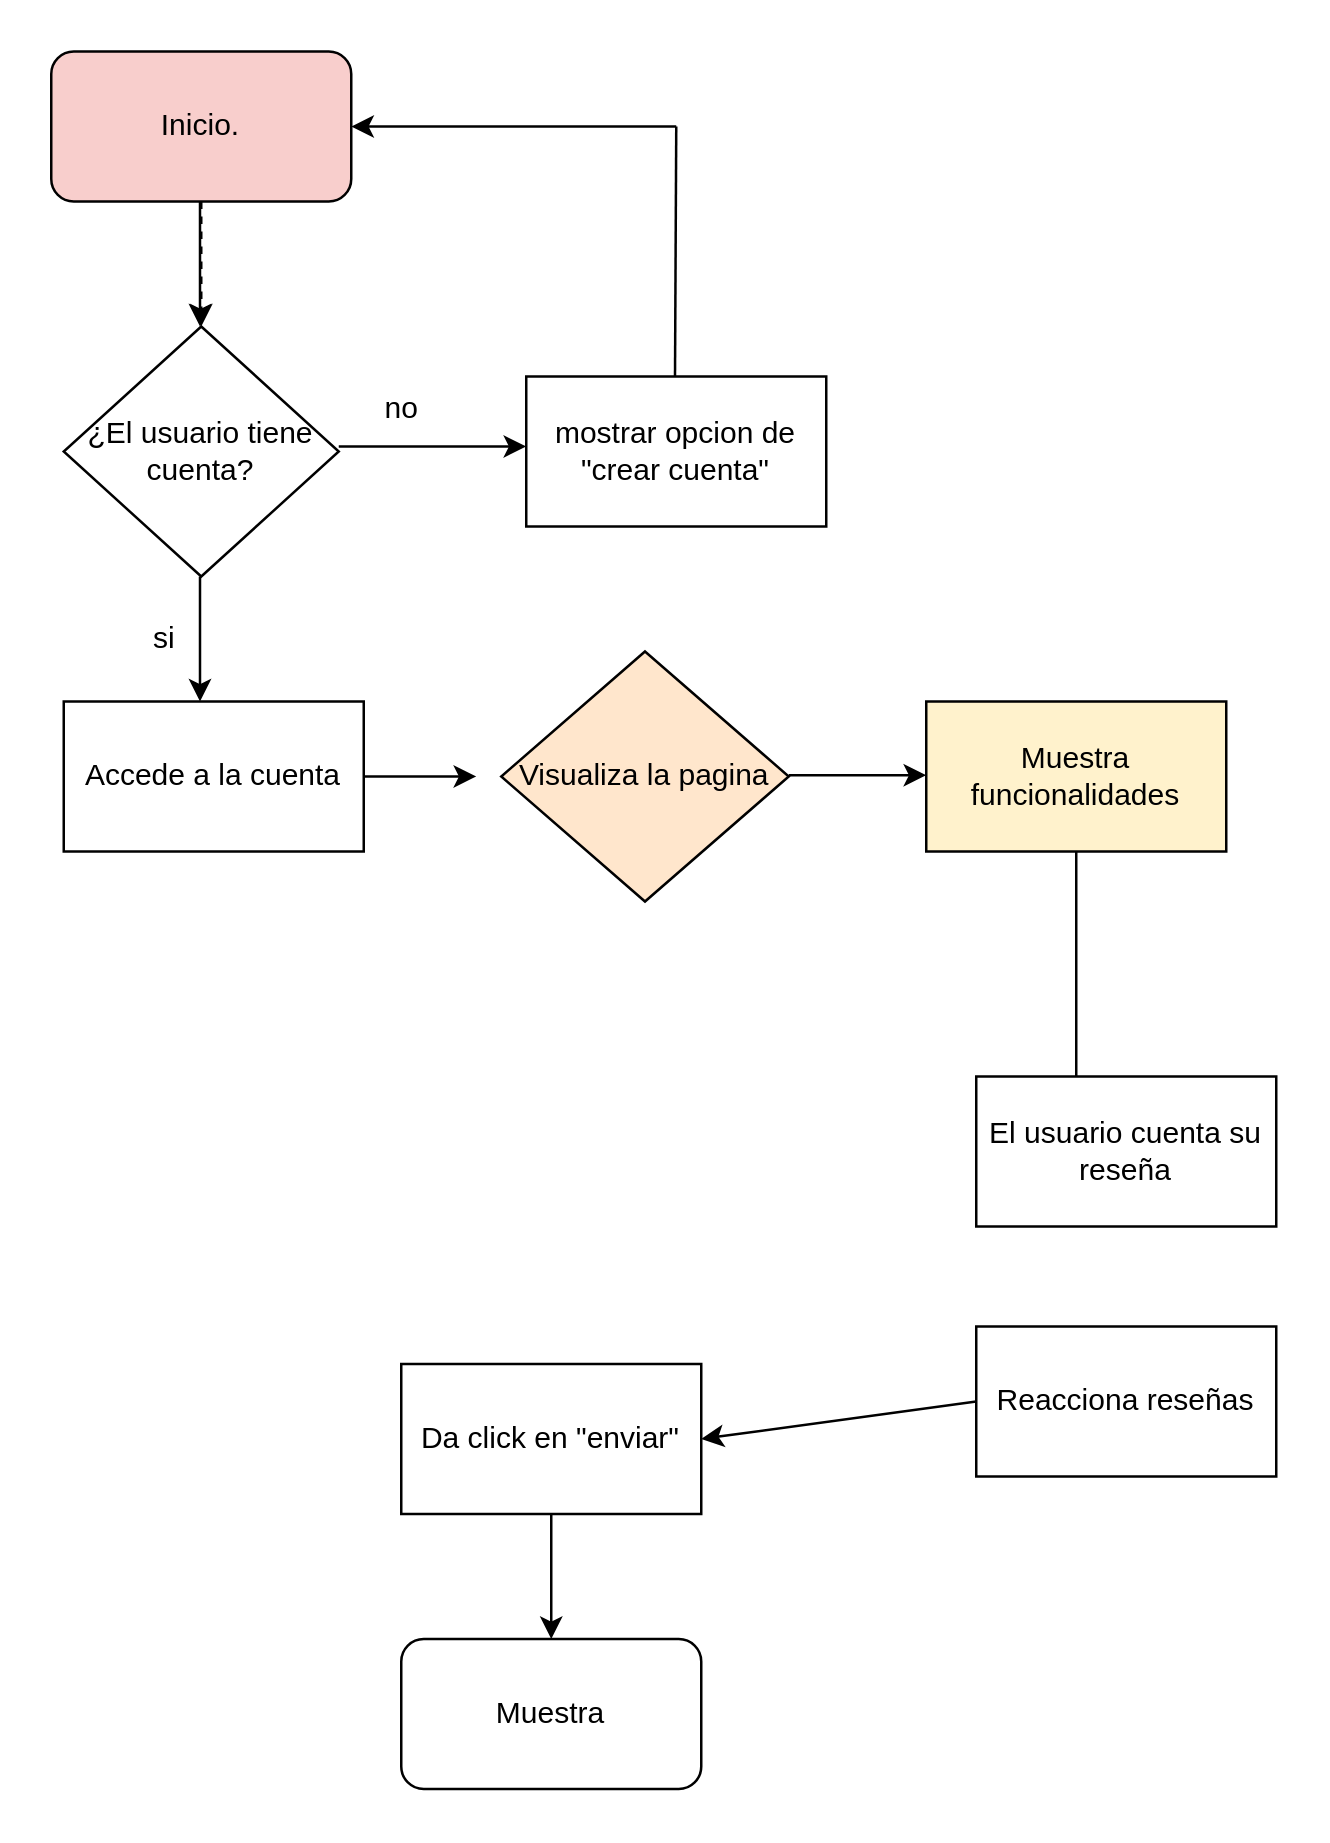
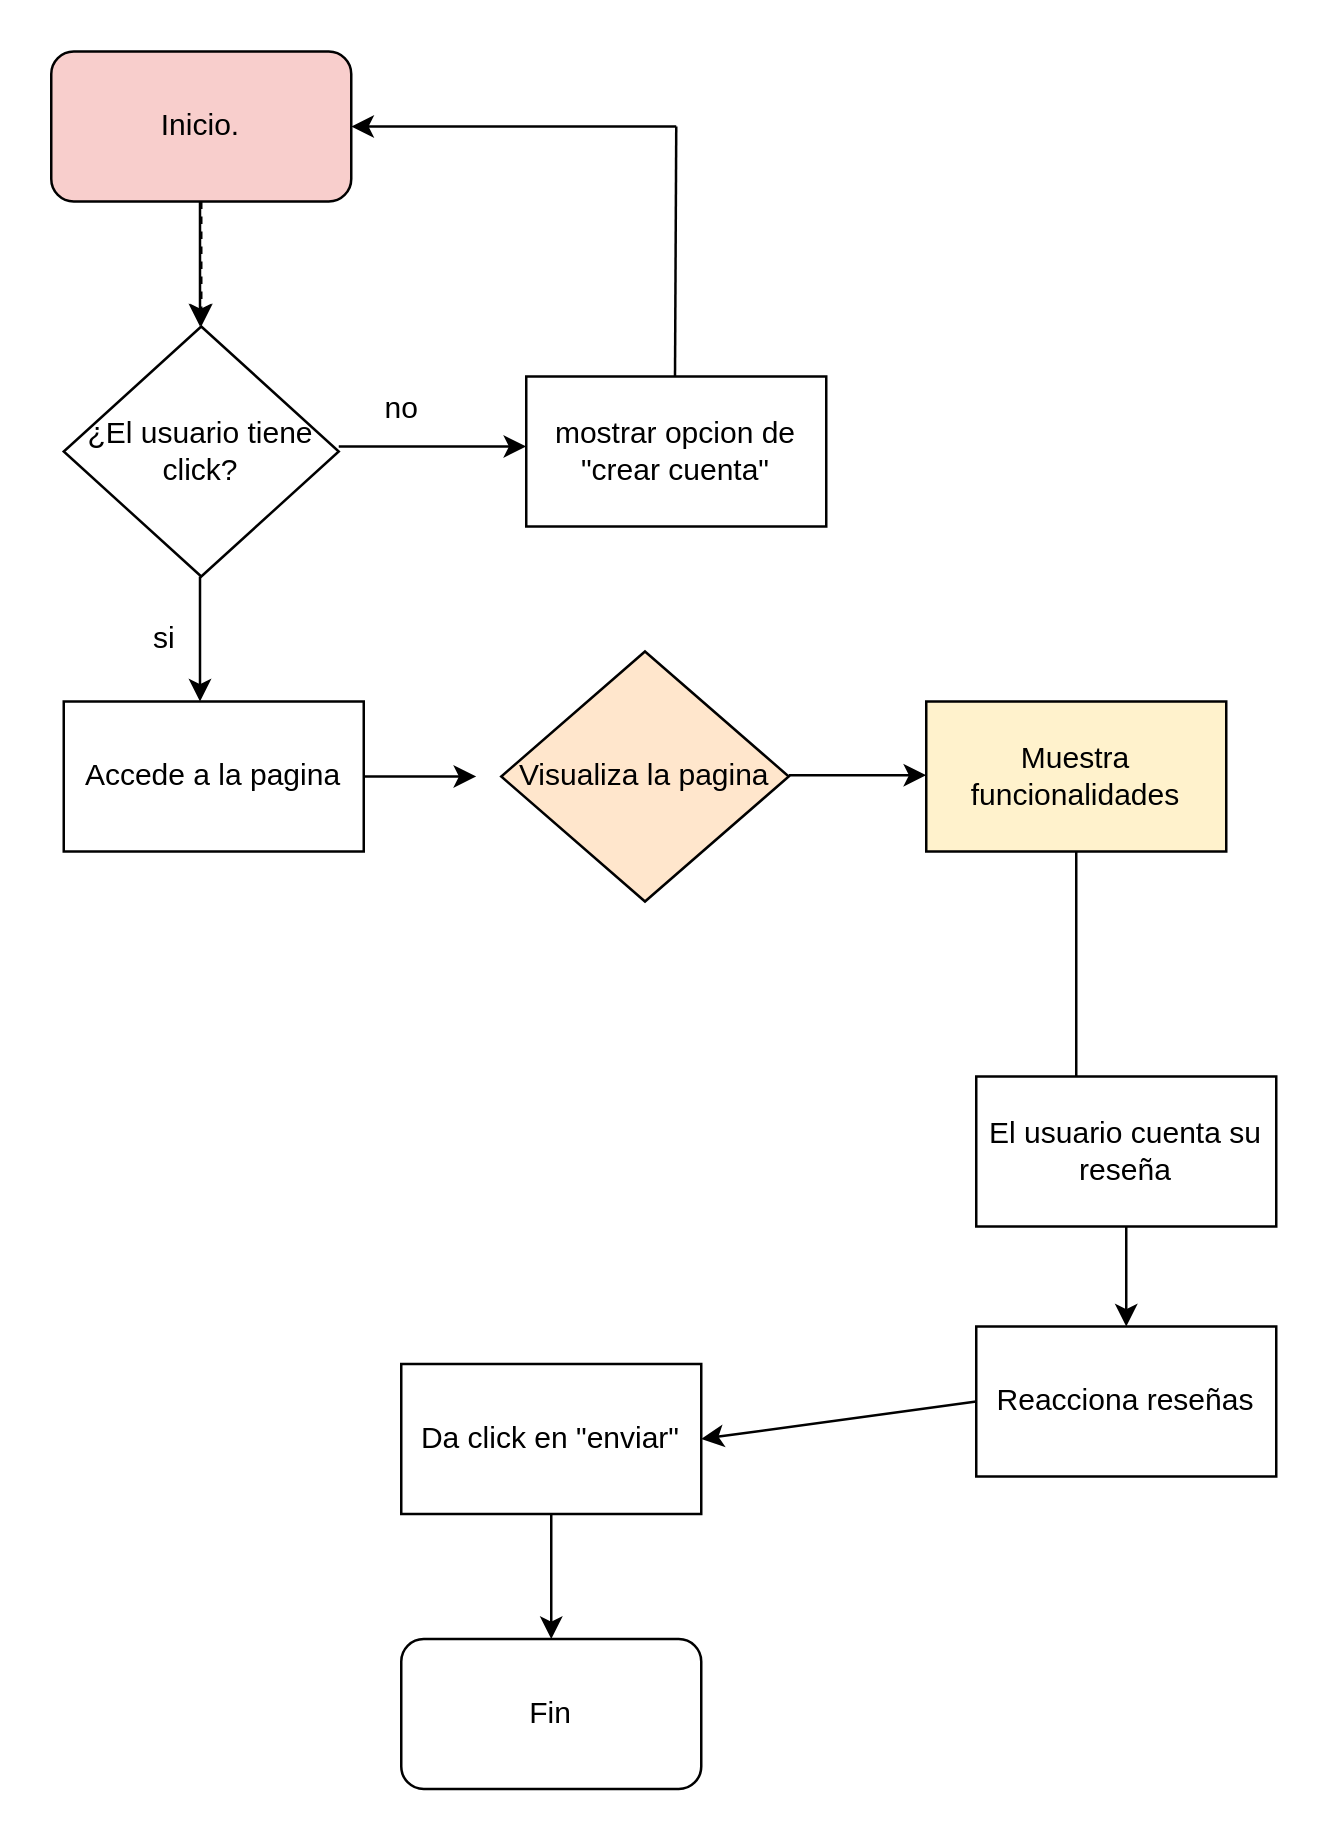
- <mxCell id="15" value="¿El usuario tiene cuenta?" style="rhombus;whiteSpace=wrap;html=1;" vertex="1" parent="1"><mxGeometry x="25" y="130" width="110" height="100" as="geometry" /></mxCell>
+ <mxCell id="15" value="¿El usuario tiene click?" style="rhombus;whiteSpace=wrap;html=1;" vertex="1" parent="1"><mxGeometry x="25" y="130" width="110" height="100" as="geometry" /></mxCell>
- <mxCell id="19" value="Accede a la cuenta" style="rounded=0;whiteSpace=wrap;html=1;" vertex="1" parent="1"><mxGeometry x="25" y="280" width="120" height="60" as="geometry" /></mxCell>
+ <mxCell id="19" value="Accede a la pagina" style="rounded=0;whiteSpace=wrap;html=1;" vertex="1" parent="1"><mxGeometry x="25" y="280" width="120" height="60" as="geometry" /></mxCell>
+ <mxCell id="25" value="" style="endArrow=classic;html=1;rounded=0;entryX=0.5;entryY=0;entryDx=0;entryDy=0;exitX=0.5;exitY=1;exitDx=0;exitDy=0;" edge="1" parent="1" source="11" target="24"><mxGeometry width="50" height="50" relative="1" as="geometry"><mxPoint x="307" y="450" as="sourcePoint" /><mxPoint x="357" y="400" as="targetPoint" /></mxGeometry></mxCell>
- <mxCell id="14" value="Muestra" style="rounded=1;whiteSpace=wrap;html=1;" vertex="1" parent="1"><mxGeometry x="160" y="655" width="120" height="60" as="geometry" /></mxCell>
+ <mxCell id="14" value="Fin" style="rounded=1;whiteSpace=wrap;html=1;" vertex="1" parent="1"><mxGeometry x="160" y="655" width="120" height="60" as="geometry" /></mxCell>
